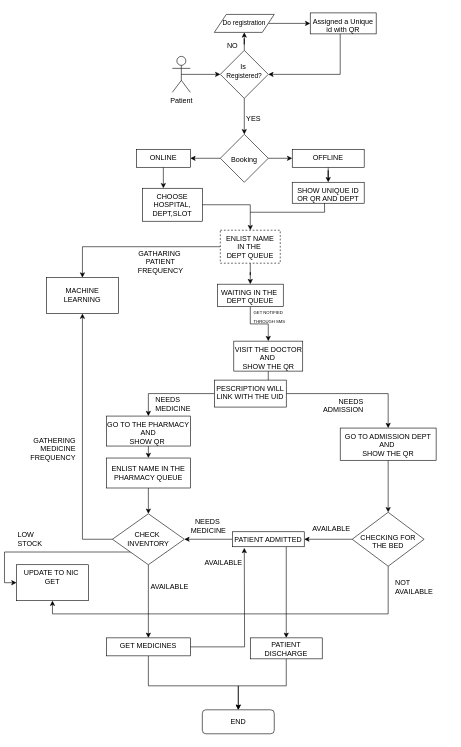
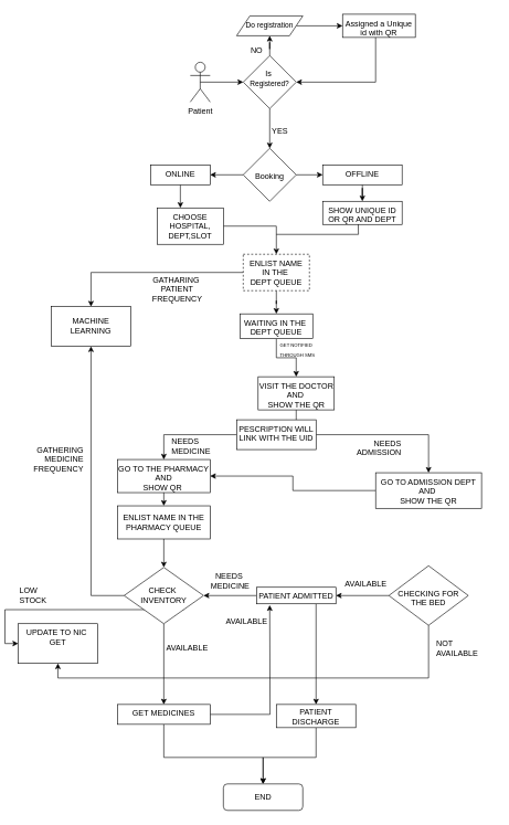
- <mxCell id="62" value="GATHERING&lt;br&gt;MEDICINE&lt;br&gt;FREQUENCY" style="text;html=1;align=right;verticalAlign=middle;resizable=0;points=[];autosize=1;strokeColor=none;fillColor=none;" vertex="1" parent="1"><mxGeometry x="20" y="718" width="100" height="60" as="geometry" /></mxCell>
+ <mxCell id="62" value="GATHERING&lt;br&gt;MEDICINE&lt;br&gt;FREQUENCY" style="text;html=1;align=right;verticalAlign=middle;resizable=0;points=[];autosize=1;strokeColor=none;fillColor=none;" vertex="1" parent="1"><mxGeometry x="20" y="663" width="100" height="60" as="geometry" /></mxCell>
- <mxCell id="37" value="" style="edgeStyle=orthogonalEdgeStyle;rounded=0;orthogonalLoop=1;jettySize=auto;html=1;" edge="1" parent="1" source="38" target="48"><mxGeometry relative="1" as="geometry" /></mxCell>
+ <mxCell id="37" value="" style="edgeStyle=orthogonalEdgeStyle;rounded=0;orthogonalLoop=1;jettySize=auto;html=1;" edge="1" parent="1" source="38" target="36"><mxGeometry relative="1" as="geometry" /></mxCell>
